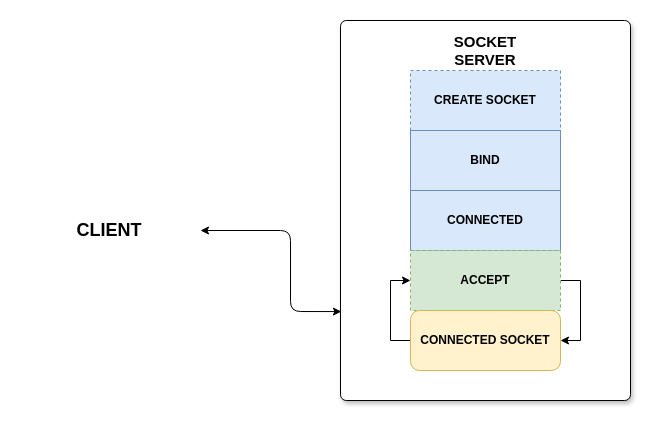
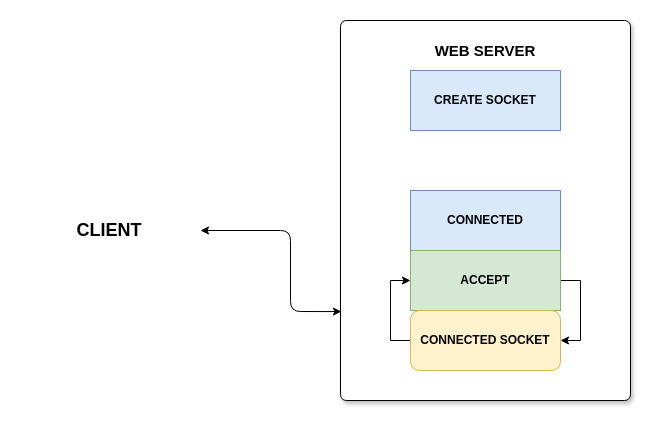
- <mxCell id="12" value="&lt;b&gt;&lt;font style=&quot;font-size: 15px&quot;&gt;SOCKET SERVER&lt;/font&gt;&lt;/b&gt;" style="text;html=1;strokeColor=none;fillColor=none;align=center;verticalAlign=middle;whiteSpace=wrap;rounded=0;" vertex="1" parent="1"><mxGeometry x="420" y="40" width="130" height="20" as="geometry" /></mxCell>
+ <mxCell id="12" value="&lt;b&gt;&lt;font style=&quot;font-size: 15px&quot;&gt;WEB SERVER&lt;/font&gt;&lt;/b&gt;" style="text;html=1;strokeColor=none;fillColor=none;align=center;verticalAlign=middle;whiteSpace=wrap;rounded=0;" vertex="1" parent="1"><mxGeometry x="420" y="40" width="130" height="20" as="geometry" /></mxCell>
- <mxCell id="3" value="&lt;b&gt;CREATE SOCKET&lt;/b&gt;" style="rounded=0;whiteSpace=wrap;html=1;fillColor=#dae8fc;strokeColor=#6c8ebf;dashed=1;" vertex="1" parent="1"><mxGeometry x="410" y="70" width="150" height="60" as="geometry" /></mxCell>
+ <mxCell id="3" value="&lt;b&gt;CREATE SOCKET&lt;/b&gt;" style="rounded=0;whiteSpace=wrap;html=1;fillColor=#dae8fc;strokeColor=#6c8ebf;" vertex="1" parent="1"><mxGeometry x="410" y="70" width="150" height="60" as="geometry" /></mxCell>
- <mxCell id="4" value="&lt;b&gt;BIND&lt;/b&gt;" style="rounded=0;whiteSpace=wrap;html=1;fillColor=#dae8fc;strokeColor=#6c8ebf;" vertex="1" parent="1"><mxGeometry x="410" y="130" width="150" height="60" as="geometry" /></mxCell>
- <mxCell id="7" value="&lt;b&gt;ACCEPT&lt;/b&gt;" style="rounded=0;whiteSpace=wrap;html=1;fillColor=#d5e8d4;strokeColor=#82b366;dashed=1;" vertex="1" parent="1"><mxGeometry x="410" y="250" width="150" height="60" as="geometry" /></mxCell>
+ <mxCell id="7" value="&lt;b&gt;ACCEPT&lt;/b&gt;" style="rounded=0;whiteSpace=wrap;html=1;fillColor=#d5e8d4;strokeColor=#82b366;" vertex="1" parent="1"><mxGeometry x="410" y="250" width="150" height="60" as="geometry" /></mxCell>
